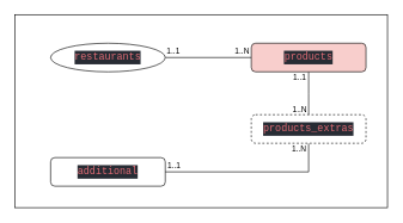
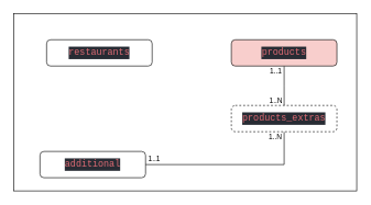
- <mxCell id="6" value="&lt;div style=&quot;color: rgb(171 , 178 , 191) ; background-color: rgb(40 , 44 , 52) ; font-family: &amp;#34;fira code&amp;#34; , &amp;#34;jetbrains mono&amp;#34; , &amp;#34;consolas&amp;#34; , &amp;#34;courier new&amp;#34; , monospace , &amp;#34;consolas&amp;#34; , &amp;#34;courier new&amp;#34; , monospace ; font-size: 14px ; line-height: 19px&quot;&gt;&lt;span style=&quot;color: #e06c75&quot;&gt;restaurants&lt;/span&gt;&lt;/div&gt;" style="ellipse;whiteSpace=wrap;html=1;" parent="1" vertex="1"><mxGeometry x="70" y="60" width="160" height="40" as="geometry" /></mxCell>
+ <mxCell id="6" value="&lt;div style=&quot;color: rgb(171 , 178 , 191) ; background-color: rgb(40 , 44 , 52) ; font-family: &amp;#34;fira code&amp;#34; , &amp;#34;jetbrains mono&amp;#34; , &amp;#34;consolas&amp;#34; , &amp;#34;courier new&amp;#34; , monospace , &amp;#34;consolas&amp;#34; , &amp;#34;courier new&amp;#34; , monospace ; font-size: 14px ; line-height: 19px&quot;&gt;&lt;span style=&quot;color: #e06c75&quot;&gt;restaurants&lt;/span&gt;&lt;/div&gt;" style="rounded=1;whiteSpace=wrap;html=1;" parent="1" vertex="1"><mxGeometry x="70" y="60" width="160" height="40" as="geometry" /></mxCell>
- <mxCell id="3" style="edgeStyle=orthogonalEdgeStyle;rounded=0;orthogonalLoop=1;jettySize=auto;html=1;entryX=0;entryY=0.5;entryDx=0;entryDy=0;endArrow=none;endFill=0;" parent="1" source="6" target="9" edge="1"><mxGeometry relative="1" as="geometry" /></mxCell>
- <mxCell id="4" value="1..1" style="edgeLabel;html=1;align=center;verticalAlign=middle;resizable=0;points=[];" parent="3" vertex="1" connectable="0"><mxGeometry x="-0.8" y="2" relative="1" as="geometry"><mxPoint x="-2" y="-8" as="offset" /></mxGeometry></mxCell>
- <mxCell id="5" value="1..N" style="edgeLabel;html=1;align=center;verticalAlign=middle;resizable=0;points=[];" parent="3" vertex="1" connectable="0"><mxGeometry x="0.767" y="1" relative="1" as="geometry"><mxPoint y="-9" as="offset" /></mxGeometry></mxCell>
- <mxCell id="10" value="&lt;div style=&quot;background-color: rgb(40 , 44 , 52) ; font-family: &amp;#34;fira code&amp;#34; , &amp;#34;jetbrains mono&amp;#34; , &amp;#34;consolas&amp;#34; , &amp;#34;courier new&amp;#34; , monospace , &amp;#34;consolas&amp;#34; , &amp;#34;courier new&amp;#34; , monospace ; font-size: 14px ; line-height: 19px&quot;&gt;&lt;div style=&quot;font-family: &amp;#34;fira code&amp;#34; , &amp;#34;jetbrains mono&amp;#34; , &amp;#34;consolas&amp;#34; , &amp;#34;courier new&amp;#34; , monospace , &amp;#34;consolas&amp;#34; , &amp;#34;courier new&amp;#34; , monospace ; line-height: 19px&quot;&gt;&lt;div style=&quot;font-family: &amp;#34;fira code&amp;#34; , &amp;#34;jetbrains mono&amp;#34; , &amp;#34;consolas&amp;#34; , &amp;#34;courier new&amp;#34; , monospace , &amp;#34;consolas&amp;#34; , &amp;#34;courier new&amp;#34; , monospace ; line-height: 19px&quot;&gt;&lt;div style=&quot;color: rgb(171 , 178 , 191) ; font-family: &amp;#34;fira code&amp;#34; , &amp;#34;jetbrains mono&amp;#34; , &amp;#34;consolas&amp;#34; , &amp;#34;courier new&amp;#34; , monospace , &amp;#34;consolas&amp;#34; , &amp;#34;courier new&amp;#34; , monospace ; line-height: 19px&quot;&gt;&lt;span style=&quot;color: #e06c75&quot;&gt;additional&lt;/span&gt;&lt;/div&gt;&lt;/div&gt;&lt;/div&gt;&lt;/div&gt;" style="rounded=1;whiteSpace=wrap;html=1;" parent="1" vertex="1"><mxGeometry x="70" y="220" width="160" height="40" as="geometry" /></mxCell>
+ <mxCell id="10" value="&lt;div style=&quot;background-color: rgb(40 , 44 , 52) ; font-family: &amp;#34;fira code&amp;#34; , &amp;#34;jetbrains mono&amp;#34; , &amp;#34;consolas&amp;#34; , &amp;#34;courier new&amp;#34; , monospace , &amp;#34;consolas&amp;#34; , &amp;#34;courier new&amp;#34; , monospace ; font-size: 14px ; line-height: 19px&quot;&gt;&lt;div style=&quot;font-family: &amp;#34;fira code&amp;#34; , &amp;#34;jetbrains mono&amp;#34; , &amp;#34;consolas&amp;#34; , &amp;#34;courier new&amp;#34; , monospace , &amp;#34;consolas&amp;#34; , &amp;#34;courier new&amp;#34; , monospace ; line-height: 19px&quot;&gt;&lt;div style=&quot;font-family: &amp;#34;fira code&amp;#34; , &amp;#34;jetbrains mono&amp;#34; , &amp;#34;consolas&amp;#34; , &amp;#34;courier new&amp;#34; , monospace , &amp;#34;consolas&amp;#34; , &amp;#34;courier new&amp;#34; , monospace ; line-height: 19px&quot;&gt;&lt;div style=&quot;color: rgb(171 , 178 , 191) ; font-family: &amp;#34;fira code&amp;#34; , &amp;#34;jetbrains mono&amp;#34; , &amp;#34;consolas&amp;#34; , &amp;#34;courier new&amp;#34; , monospace , &amp;#34;consolas&amp;#34; , &amp;#34;courier new&amp;#34; , monospace ; line-height: 19px&quot;&gt;&lt;span style=&quot;color: #e06c75&quot;&gt;additional&lt;/span&gt;&lt;/div&gt;&lt;/div&gt;&lt;/div&gt;&lt;/div&gt;" style="rounded=1;whiteSpace=wrap;html=1;" parent="1" vertex="1"><mxGeometry x="60" y="230" width="160" height="40" as="geometry" /></mxCell>
